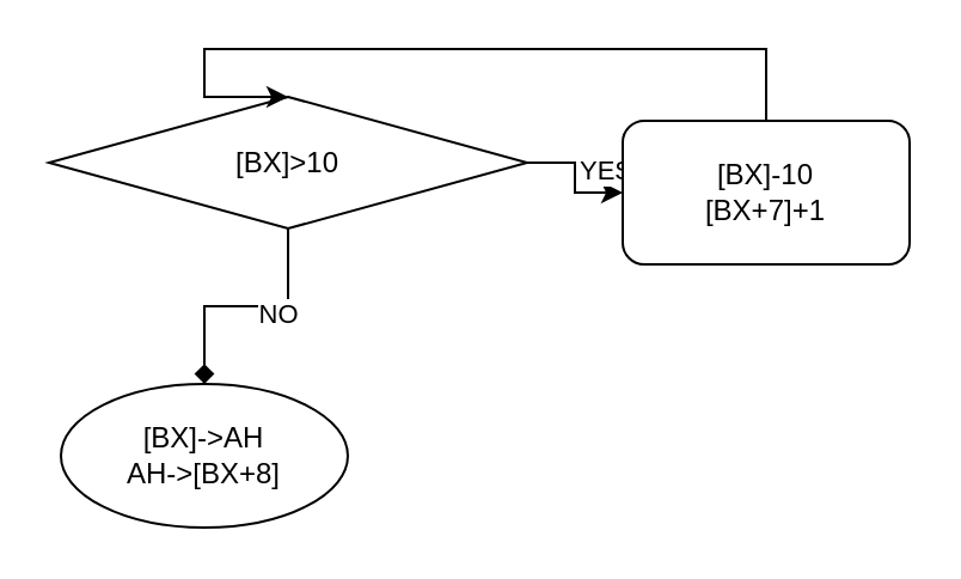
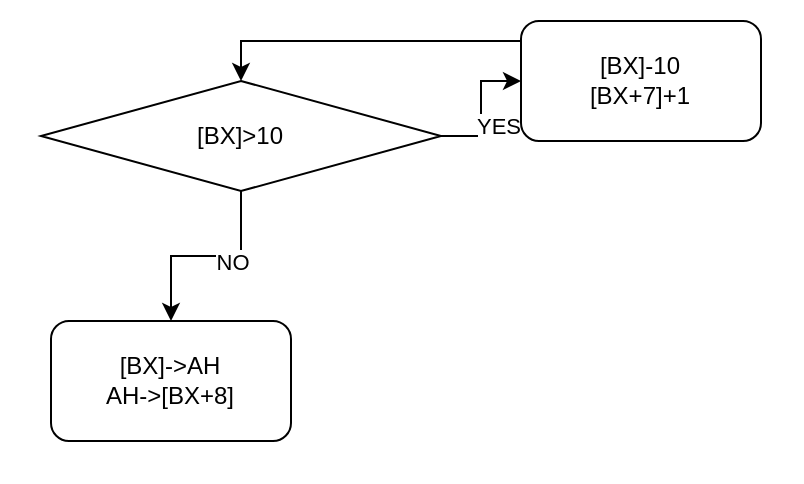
- <mxCell id="8" value="[BX]-10&lt;br&gt;[BX+7]+1" style="rounded=1;whiteSpace=wrap;html=1;" vertex="1" parent="1"><mxGeometry x="260" y="50" width="120" height="60" as="geometry" /></mxCell>
+ <mxCell id="8" value="[BX]-10&lt;br&gt;[BX+7]+1" style="rounded=1;whiteSpace=wrap;html=1;" vertex="1" parent="1"><mxGeometry x="260" y="10" width="120" height="60" as="geometry" /></mxCell>
- <mxCell id="4" value="" style="edgeStyle=orthogonalEdgeStyle;rounded=0;orthogonalLoop=1;jettySize=auto;html=1;endArrow=diamond;" edge="1" parent="1" source="6" target="9"><mxGeometry relative="1" as="geometry" /></mxCell>
+ <mxCell id="4" value="" style="edgeStyle=orthogonalEdgeStyle;rounded=0;orthogonalLoop=1;jettySize=auto;html=1;" edge="1" parent="1" source="6" target="9"><mxGeometry relative="1" as="geometry" /></mxCell>
- <mxCell id="9" value="[BX]-&amp;gt;AH&lt;br&gt;AH-&amp;gt;[BX+8]" style="ellipse;whiteSpace=wrap;html=1;" vertex="1" parent="1"><mxGeometry x="25" y="160" width="120" height="60" as="geometry" /></mxCell>
+ <mxCell id="9" value="[BX]-&amp;gt;AH&lt;br&gt;AH-&amp;gt;[BX+8]" style="rounded=1;whiteSpace=wrap;html=1;" vertex="1" parent="1"><mxGeometry x="25" y="160" width="120" height="60" as="geometry" /></mxCell>
